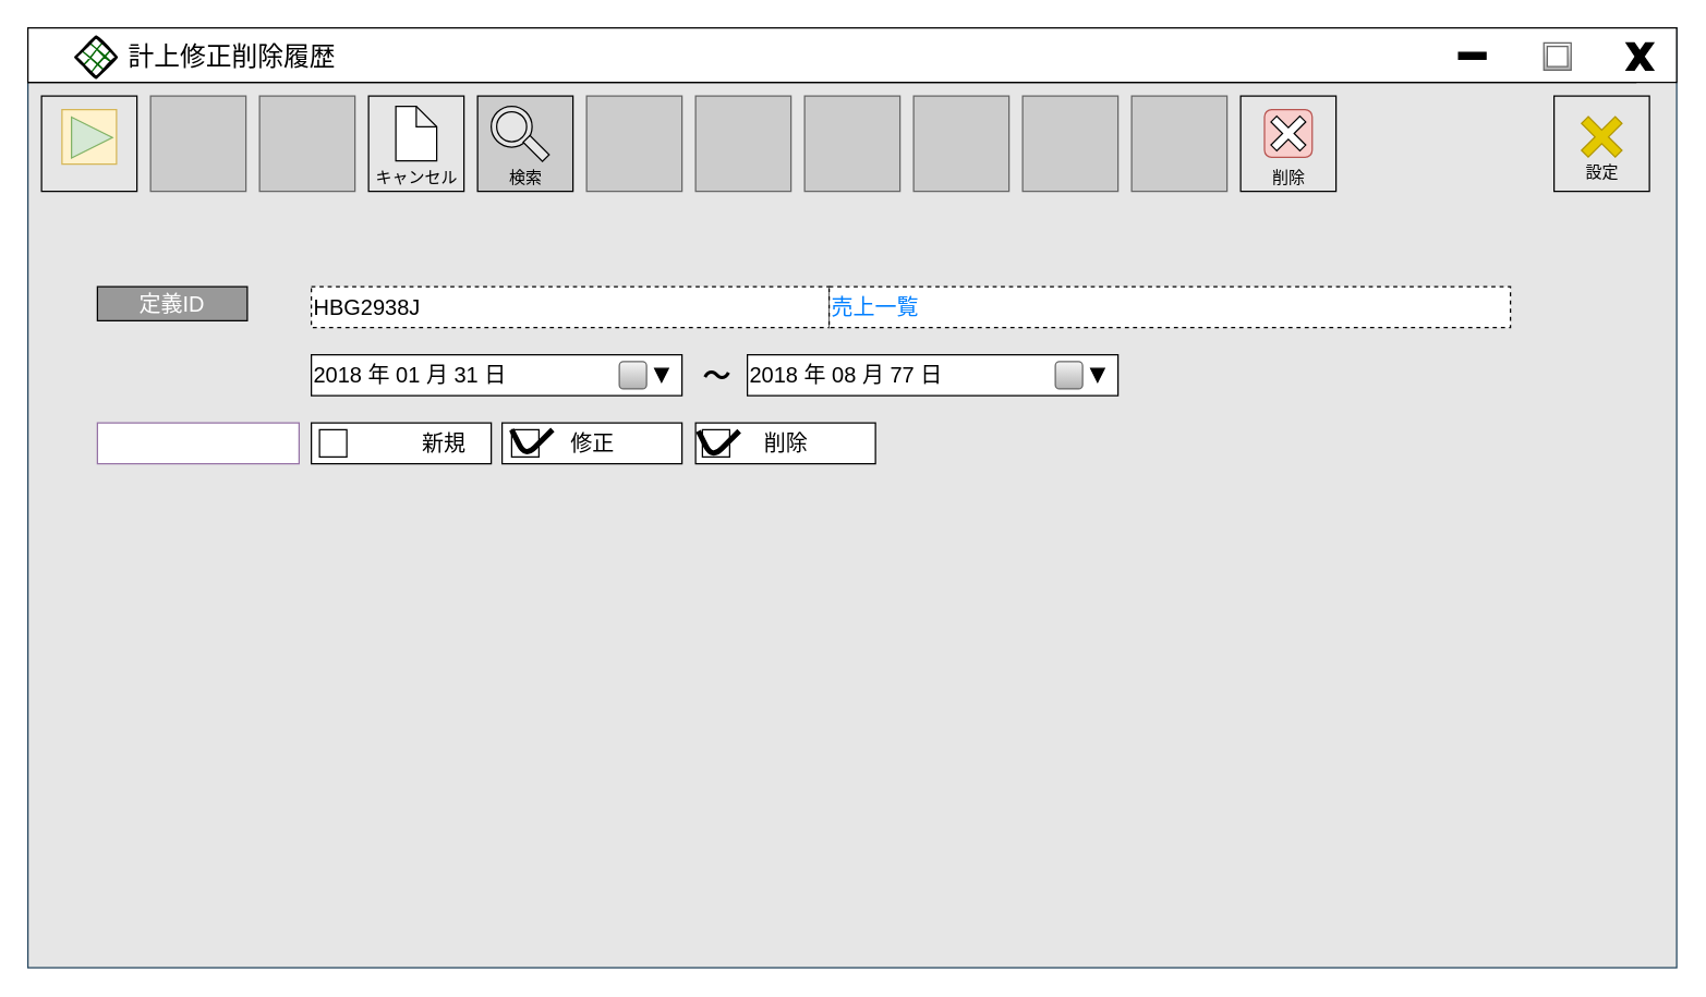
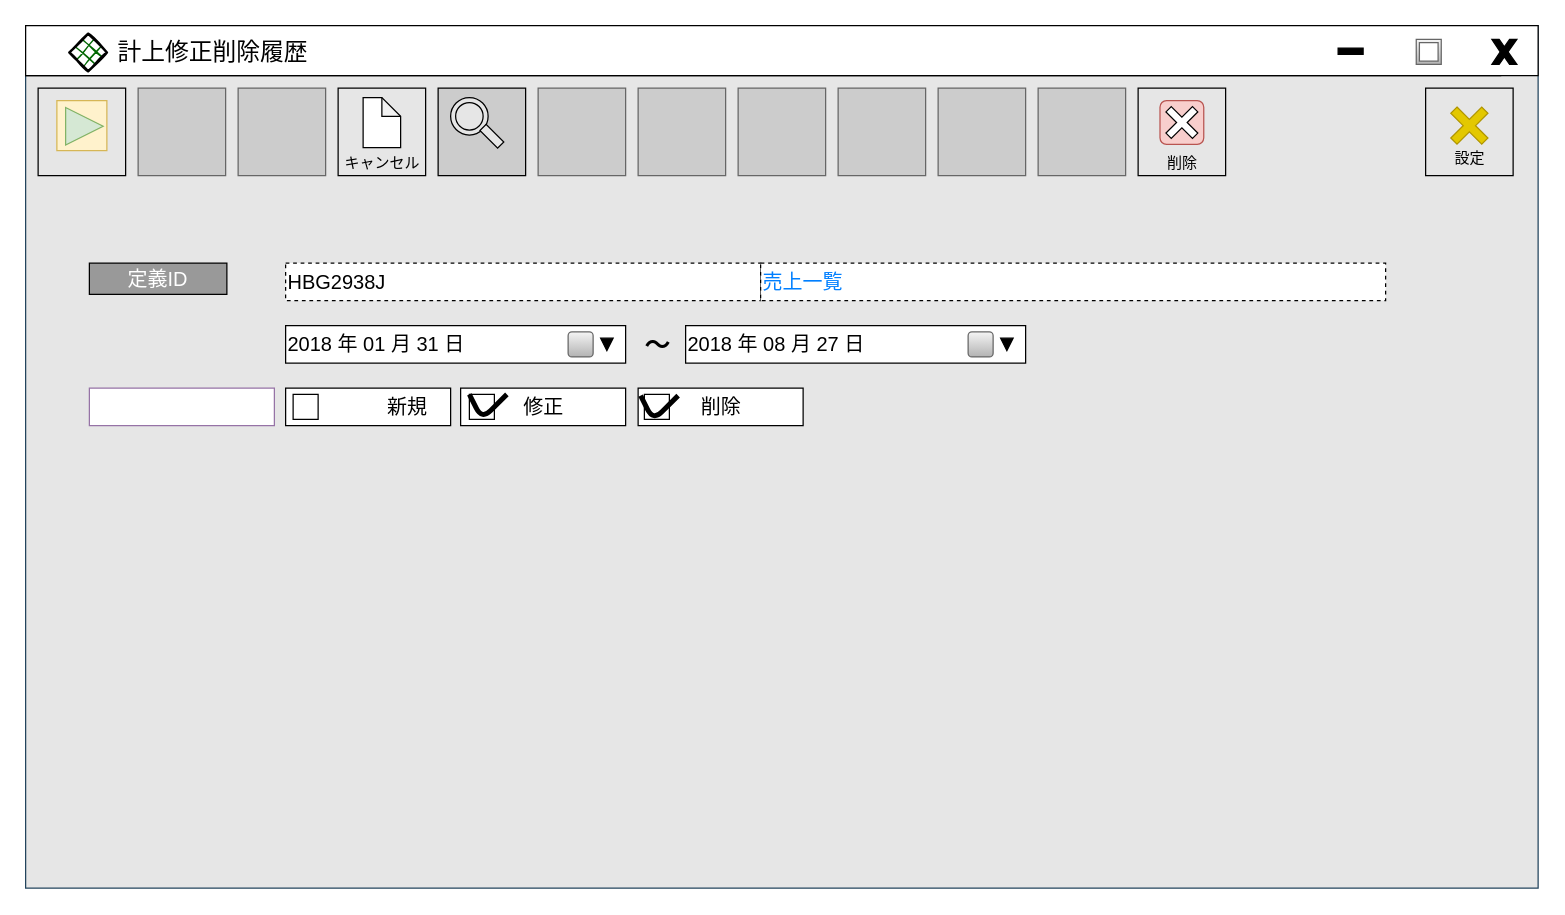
- <mxCell id="38" value="検索" style="text;html=1;align=center;verticalAlign=middle;resizable=0;points=[];autosize=1;strokeColor=none;" vertex="1" parent="15"><mxGeometry x="365" y="120" width="40" height="20" as="geometry" /></mxCell>
- <mxCell id="45" value="&lt;font style=&quot;font-size: 16px&quot;&gt;2018 年 08 月 77 日&lt;/font&gt;" style="rounded=0;whiteSpace=wrap;html=1;gradientColor=none;fillColor=#FFFFFF;align=left;" vertex="1" parent="15"><mxGeometry x="548" y="260" width="272" height="30" as="geometry" /></mxCell>
+ <mxCell id="45" value="&lt;font style=&quot;font-size: 16px&quot;&gt;2018 年 08 月 27 日&lt;/font&gt;" style="rounded=0;whiteSpace=wrap;html=1;gradientColor=none;fillColor=#FFFFFF;align=left;" vertex="1" parent="15"><mxGeometry x="548" y="260" width="272" height="30" as="geometry" /></mxCell>
